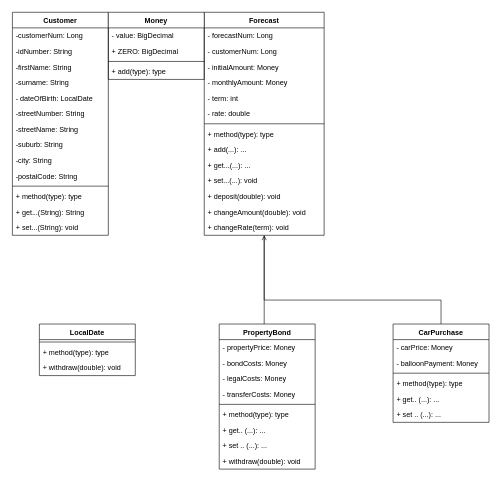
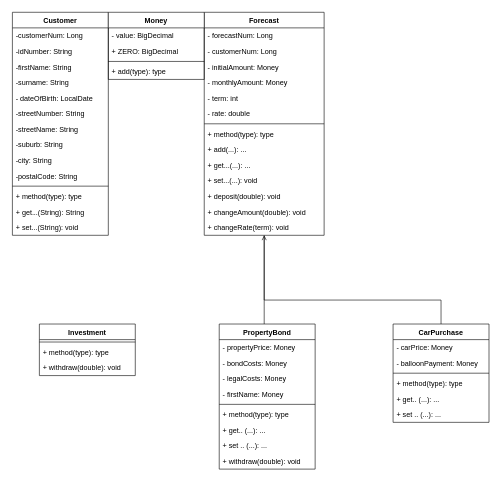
- <mxCell id="32" value="LocalDate" style="swimlane;fontStyle=1;align=center;verticalAlign=top;childLayout=stackLayout;horizontal=1;startSize=26;horizontalStack=0;resizeParent=1;resizeParentMax=0;resizeLast=0;collapsible=1;marginBottom=0;" parent="1" vertex="1"><mxGeometry x="65" y="540" width="160" height="86" as="geometry" /></mxCell>
+ <mxCell id="32" value="Investment" style="swimlane;fontStyle=1;align=center;verticalAlign=top;childLayout=stackLayout;horizontal=1;startSize=26;horizontalStack=0;resizeParent=1;resizeParentMax=0;resizeLast=0;collapsible=1;marginBottom=0;" parent="1" vertex="1"><mxGeometry x="65" y="540" width="160" height="86" as="geometry" /></mxCell>
- <mxCell id="41" value="- transferCosts: Money" style="text;strokeColor=none;fillColor=none;align=left;verticalAlign=top;spacingLeft=4;spacingRight=4;overflow=hidden;rotatable=0;points=[[0,0.5],[1,0.5]];portConstraint=eastwest;" parent="37" vertex="1"><mxGeometry y="104" width="160" height="26" as="geometry" /></mxCell>
+ <mxCell id="41" value="- firstName: Money" style="text;strokeColor=none;fillColor=none;align=left;verticalAlign=top;spacingLeft=4;spacingRight=4;overflow=hidden;rotatable=0;points=[[0,0.5],[1,0.5]];portConstraint=eastwest;" parent="37" vertex="1"><mxGeometry y="104" width="160" height="26" as="geometry" /></mxCell>
